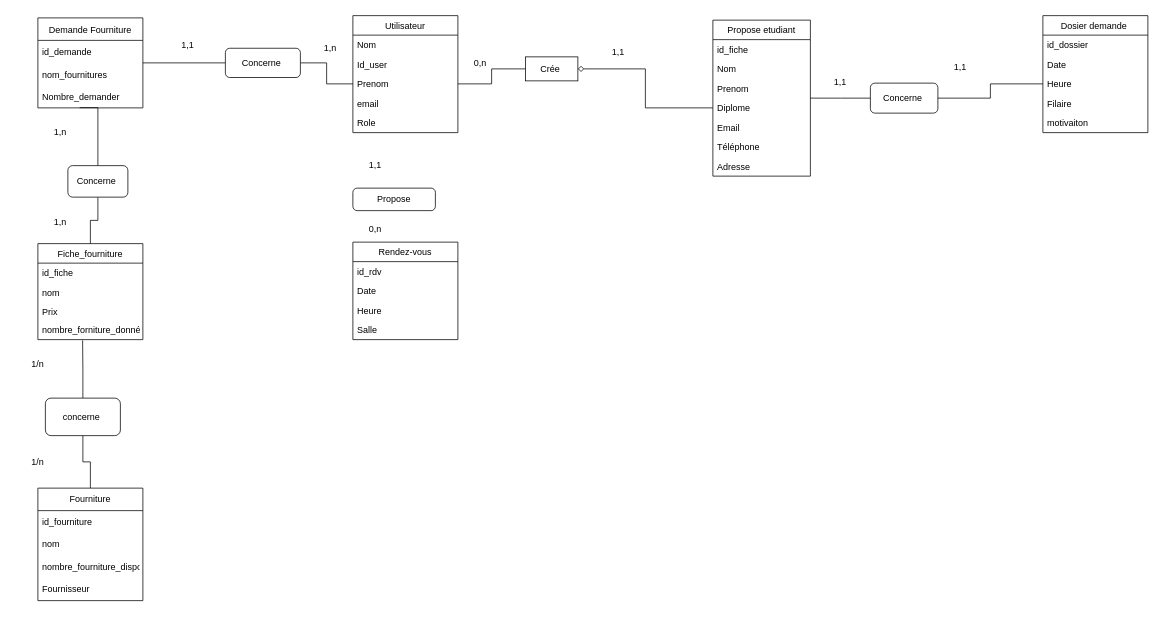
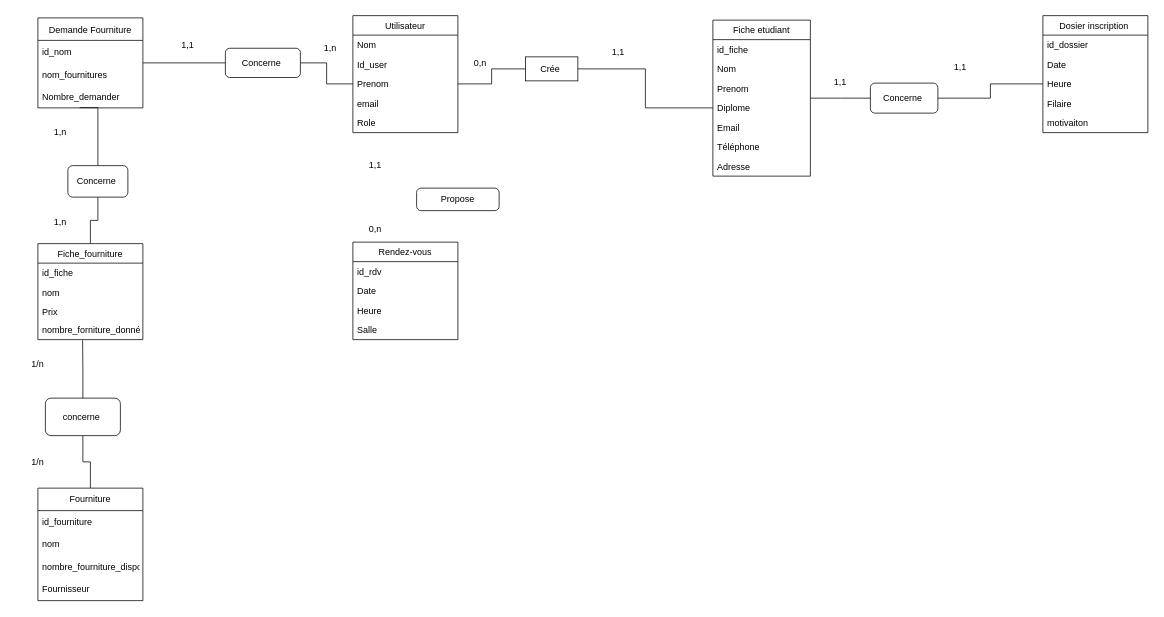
- <mxCell id="17" value="Dosier demande " style="swimlane;fontStyle=0;childLayout=stackLayout;horizontal=1;startSize=26;fillColor=none;horizontalStack=0;resizeParent=1;resizeParentMax=0;resizeLast=0;collapsible=1;marginBottom=0;" parent="1" vertex="1"><mxGeometry x="1390" y="20" width="140" height="156" as="geometry" /></mxCell>
+ <mxCell id="17" value="Dosier inscription " style="swimlane;fontStyle=0;childLayout=stackLayout;horizontal=1;startSize=26;fillColor=none;horizontalStack=0;resizeParent=1;resizeParentMax=0;resizeLast=0;collapsible=1;marginBottom=0;" parent="1" vertex="1"><mxGeometry x="1390" y="20" width="140" height="156" as="geometry" /></mxCell>
- <mxCell id="9" value="Propose etudiant" style="swimlane;fontStyle=0;childLayout=stackLayout;horizontal=1;startSize=26;fillColor=none;horizontalStack=0;resizeParent=1;resizeParentMax=0;resizeLast=0;collapsible=1;marginBottom=0;" parent="1" vertex="1"><mxGeometry x="950" y="26" width="130" height="208" as="geometry" /></mxCell>
+ <mxCell id="9" value="Fiche etudiant" style="swimlane;fontStyle=0;childLayout=stackLayout;horizontal=1;startSize=26;fillColor=none;horizontalStack=0;resizeParent=1;resizeParentMax=0;resizeLast=0;collapsible=1;marginBottom=0;" parent="1" vertex="1"><mxGeometry x="950" y="26" width="130" height="208" as="geometry" /></mxCell>
- <mxCell id="43" value="id_demande" style="text;strokeColor=none;fillColor=none;align=left;verticalAlign=middle;spacingLeft=4;spacingRight=4;overflow=hidden;points=[[0,0.5],[1,0.5]];portConstraint=eastwest;rotatable=0;" parent="42" vertex="1"><mxGeometry y="30" width="140" height="30" as="geometry" /></mxCell>
+ <mxCell id="43" value="id_nom" style="text;strokeColor=none;fillColor=none;align=left;verticalAlign=middle;spacingLeft=4;spacingRight=4;overflow=hidden;points=[[0,0.5],[1,0.5]];portConstraint=eastwest;rotatable=0;" parent="42" vertex="1"><mxGeometry y="30" width="140" height="30" as="geometry" /></mxCell>
- <mxCell id="36" style="edgeStyle=orthogonalEdgeStyle;rounded=0;orthogonalLoop=1;jettySize=auto;html=1;entryX=1;entryY=0.5;entryDx=0;entryDy=0;endArrow=diamond;endFill=0;" parent="1" source="13" target="34" edge="1"><mxGeometry relative="1" as="geometry" /></mxCell>
+ <mxCell id="36" style="edgeStyle=orthogonalEdgeStyle;rounded=0;orthogonalLoop=1;jettySize=auto;html=1;entryX=1;entryY=0.5;entryDx=0;entryDy=0;endArrow=none;endFill=0;" parent="1" source="13" target="34" edge="1"><mxGeometry relative="1" as="geometry" /></mxCell>
- <mxCell id="39" value="Propose" style="rounded=1;whiteSpace=wrap;html=1;arcSize=19;" parent="1" vertex="1"><mxGeometry x="470" y="250" width="110" height="30" as="geometry" /></mxCell>
+ <mxCell id="39" value="Propose" style="rounded=1;whiteSpace=wrap;html=1;arcSize=19;" parent="1" vertex="1"><mxGeometry x="555" y="250" width="110" height="30" as="geometry" /></mxCell>
